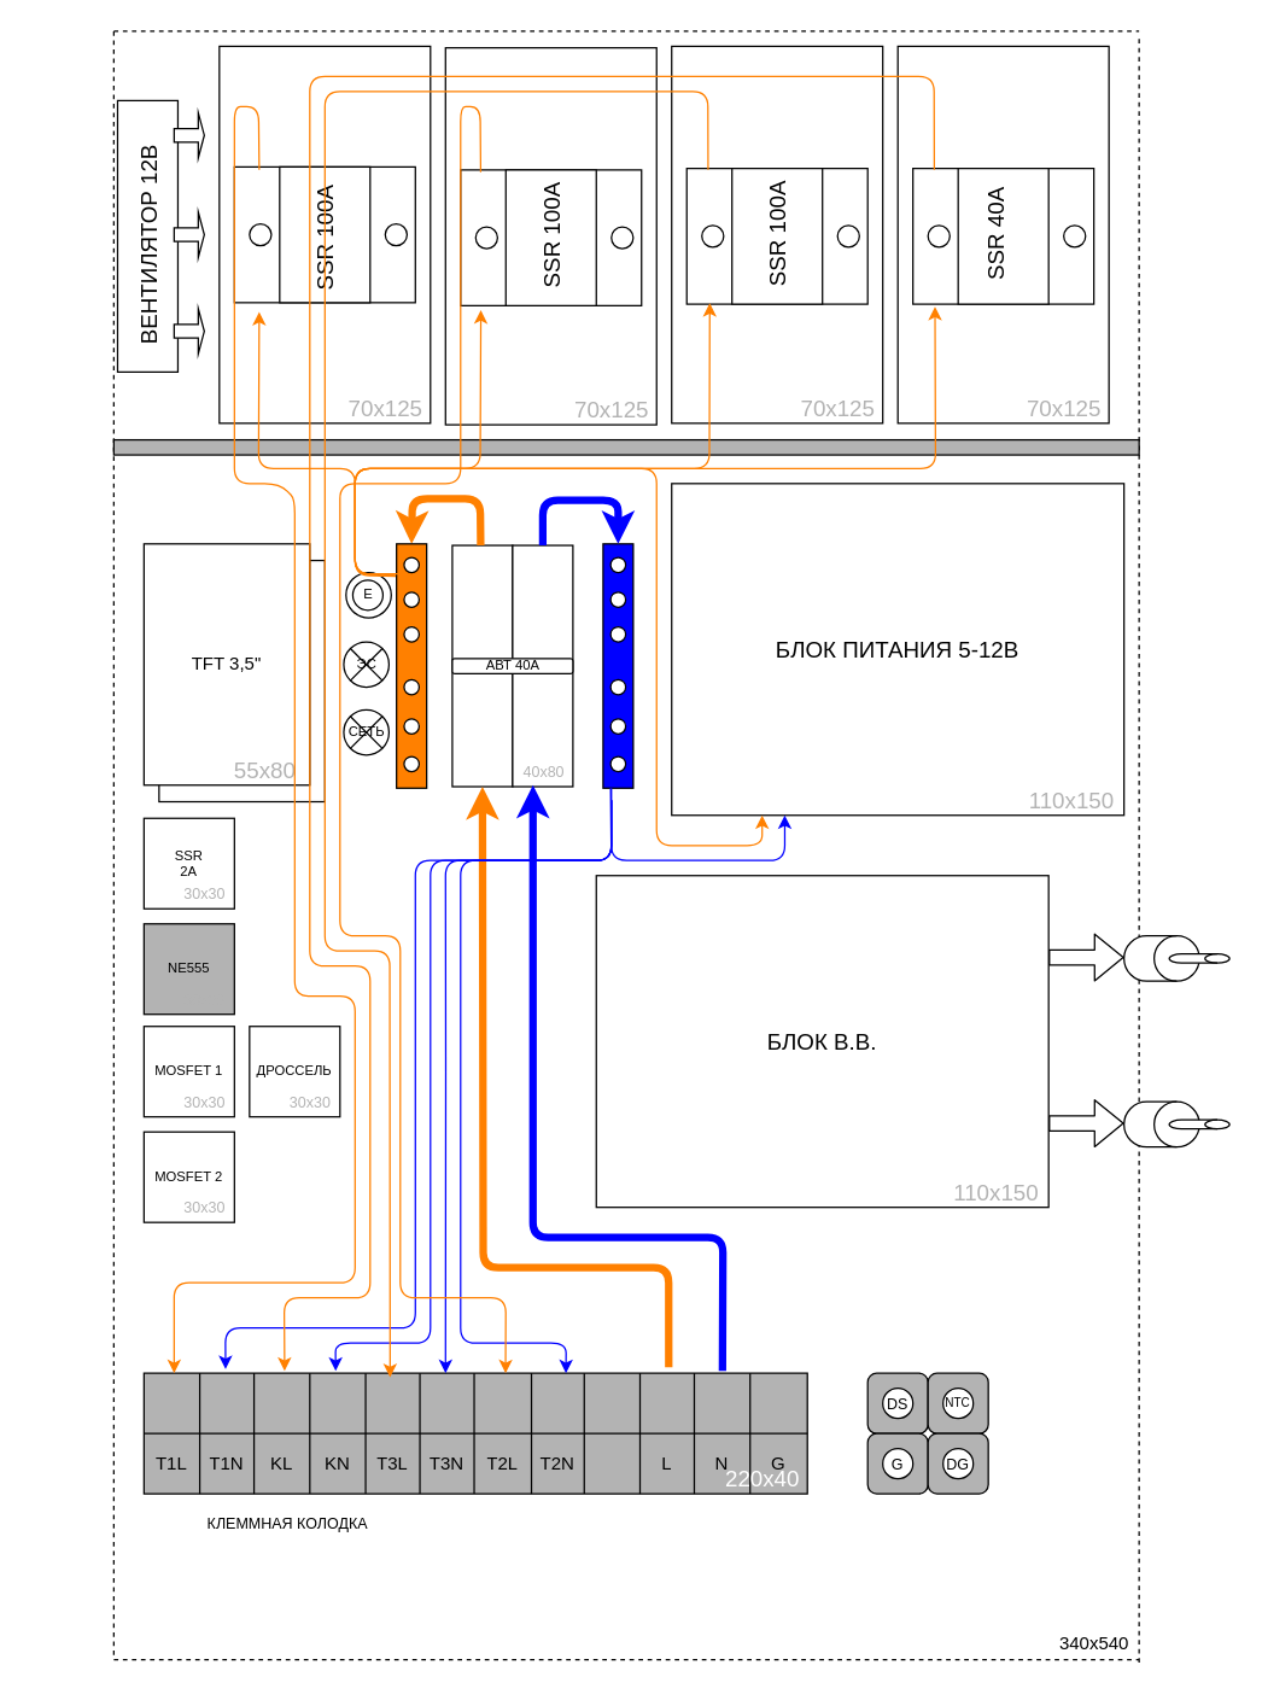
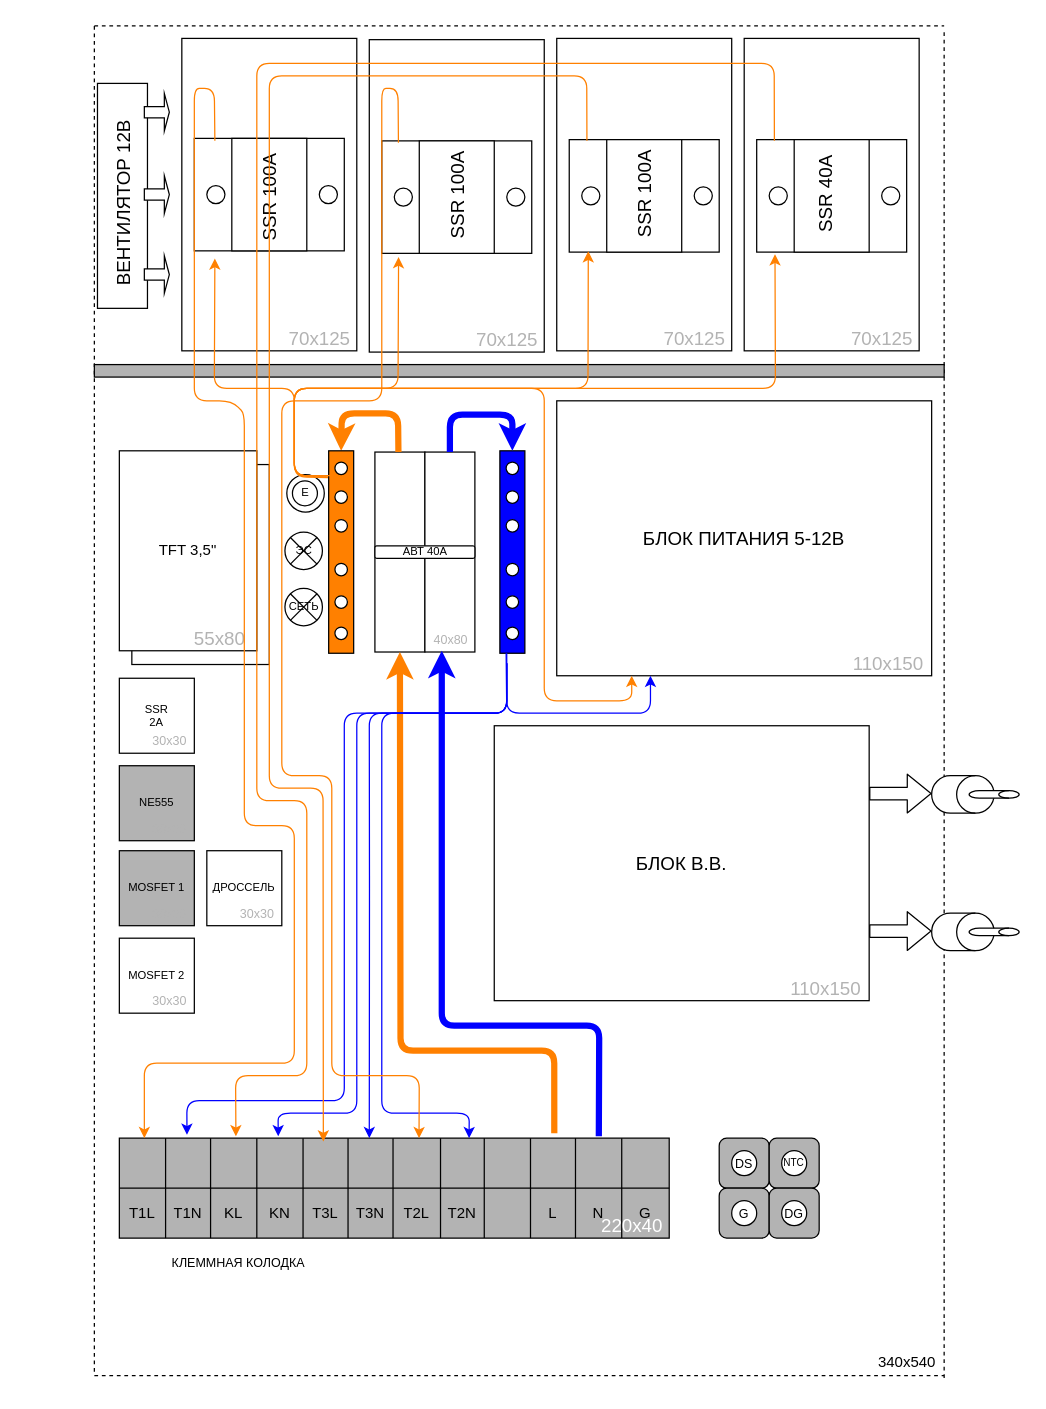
- <mxCell id="51" value="MOSFET 1" style="whiteSpace=wrap;html=1;aspect=fixed;fontSize=9;" vertex="1" parent="1"><mxGeometry x="95" y="680" width="60" height="60" as="geometry" /></mxCell>
+ <mxCell id="51" value="MOSFET 1" style="whiteSpace=wrap;html=1;aspect=fixed;fontSize=9;fillColor=#b3b3b3;" vertex="1" parent="1"><mxGeometry x="95" y="680" width="60" height="60" as="geometry" /></mxCell>
